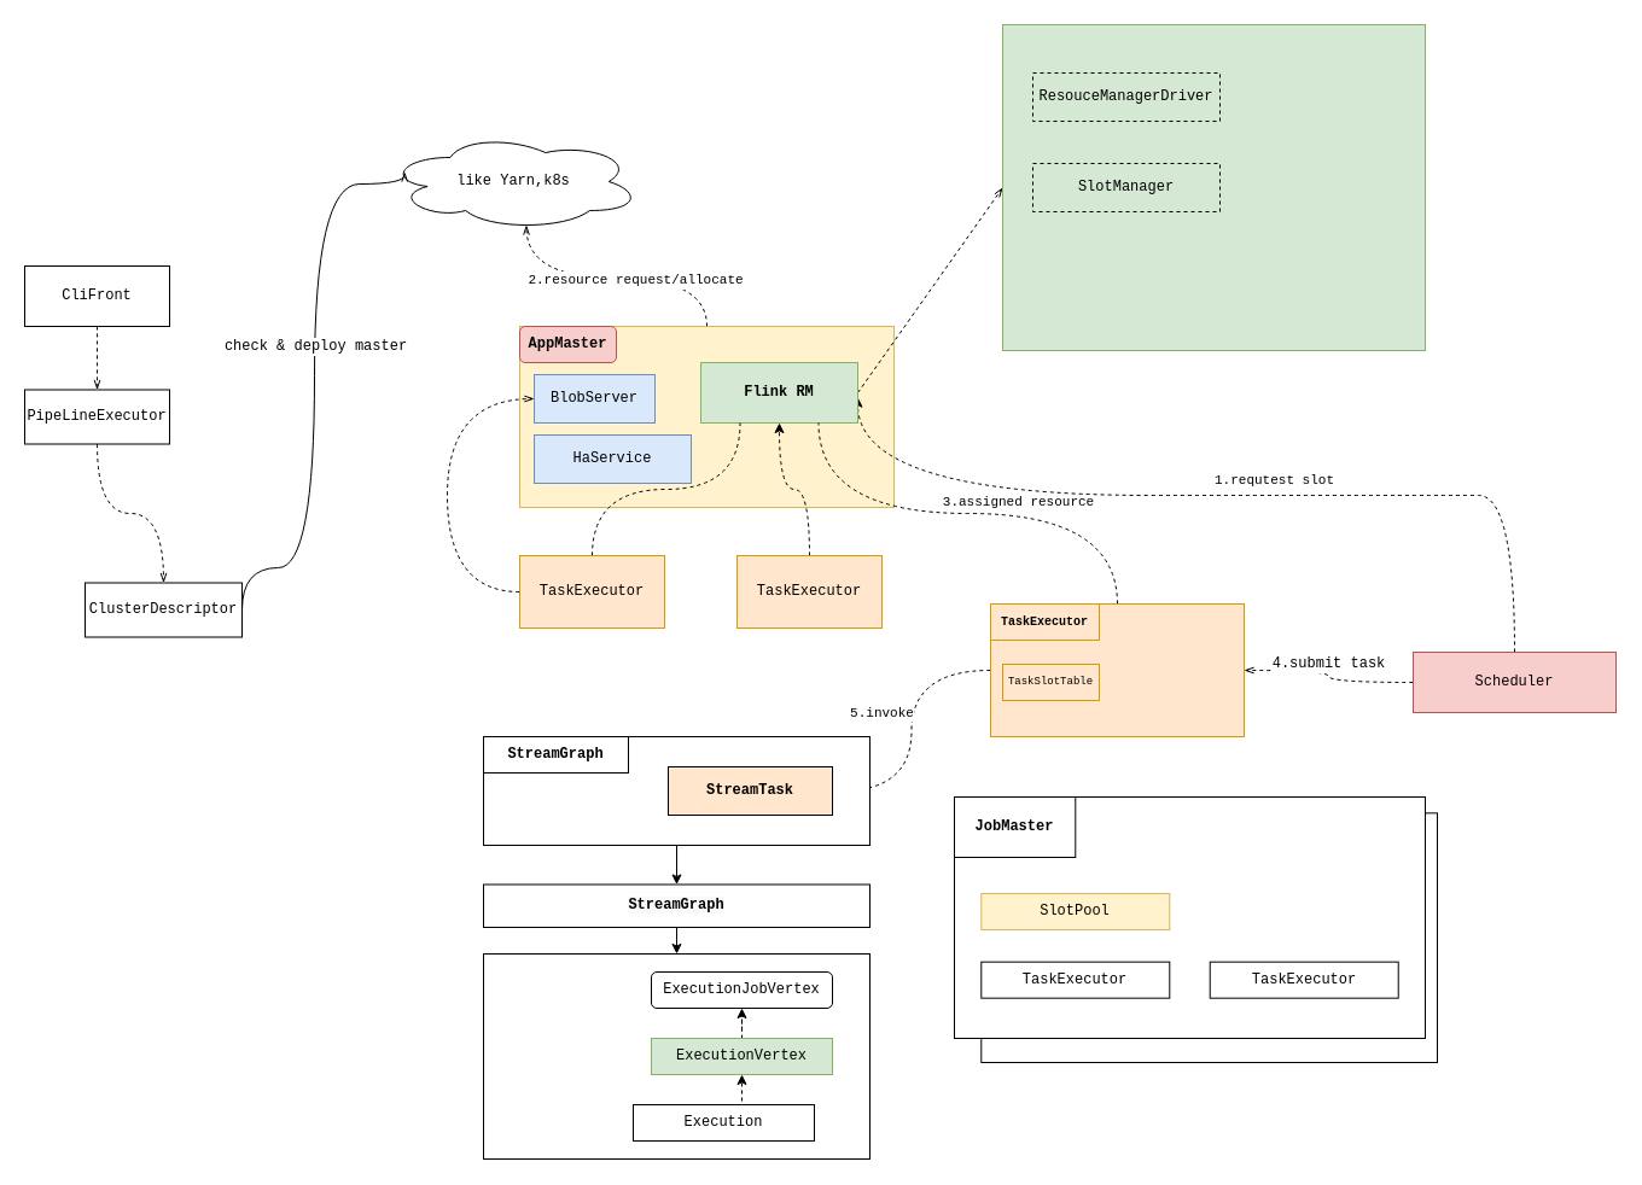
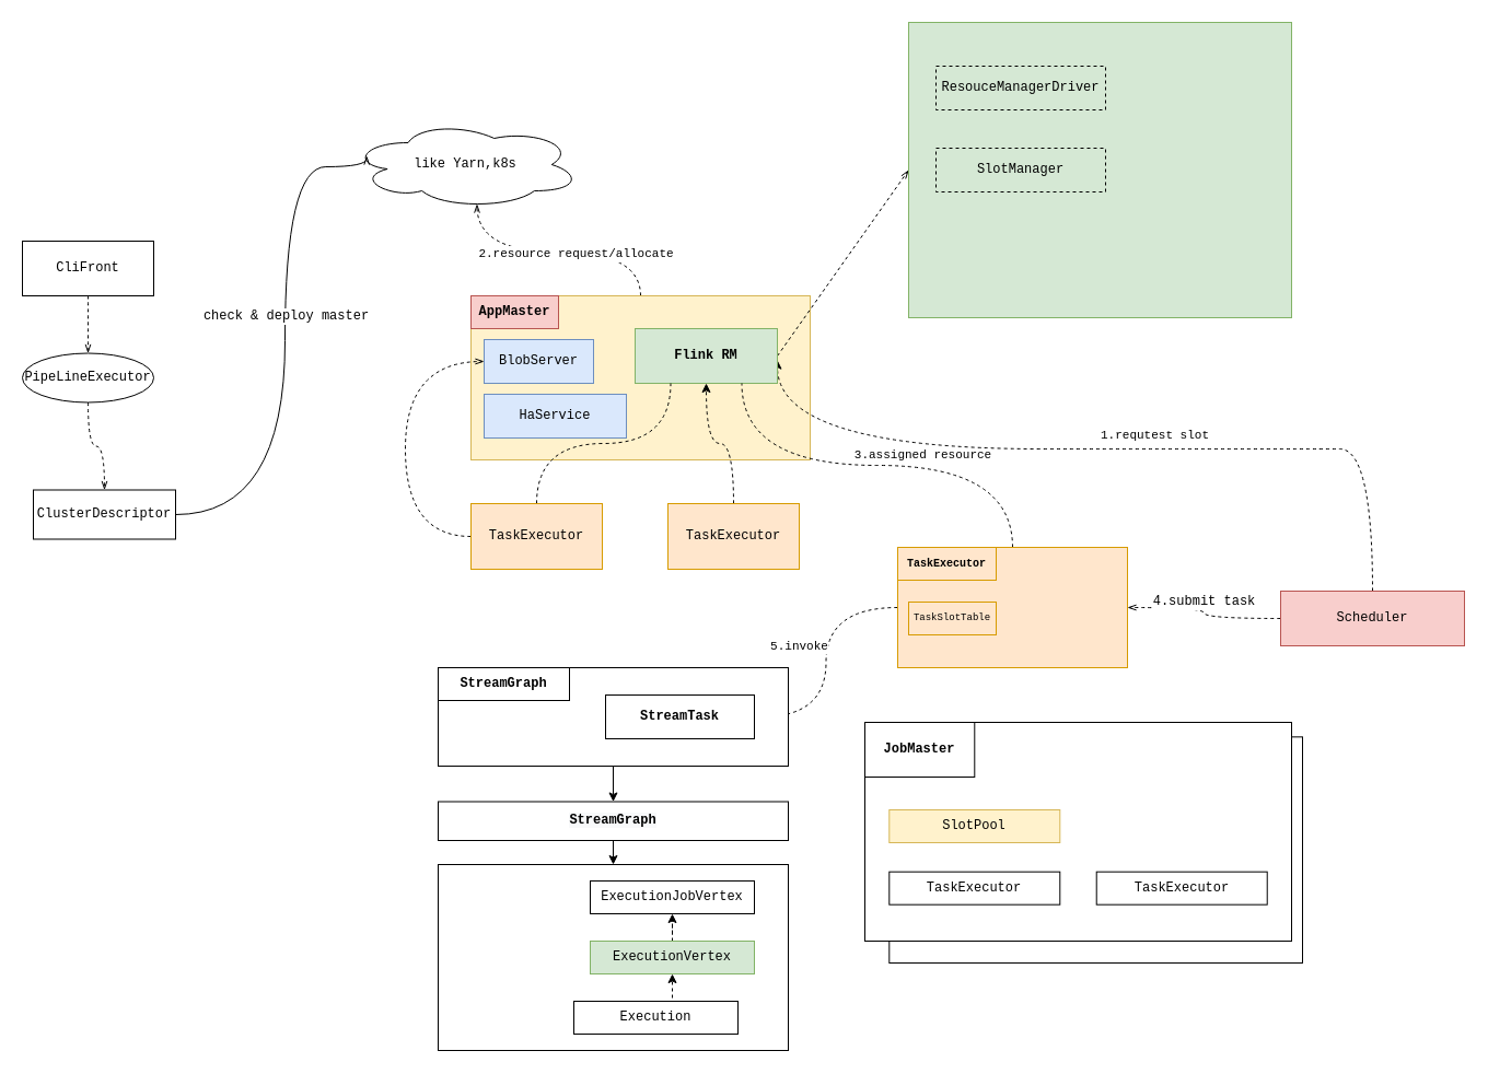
- <mxCell id="22" value="AppMaster" style="whiteSpace=wrap;html=1;fontFamily=Courier New;fillColor=#f8cecc;fontStyle=1;strokeColor=#b85450;rounded=1;" vertex="1" parent="1"><mxGeometry x="430" y="270" width="80" height="30" as="geometry" /></mxCell>
+ <mxCell id="22" value="AppMaster" style="rounded=0;whiteSpace=wrap;html=1;fontFamily=Courier New;fillColor=#f8cecc;fontStyle=1;strokeColor=#b85450;" vertex="1" parent="1"><mxGeometry x="430" y="270" width="80" height="30" as="geometry" /></mxCell>
- <mxCell id="54" value="PipeLineExecutor" style="whiteSpace=wrap;html=1;rounded=0;fontFamily=Courier New;fillColor=none;" vertex="1" parent="1"><mxGeometry x="20" y="322.5" width="120" height="45" as="geometry" /></mxCell>
+ <mxCell id="54" value="PipeLineExecutor" style="ellipse;whiteSpace=wrap;html=1;fontFamily=Courier New;fillColor=none;" vertex="1" parent="1"><mxGeometry x="20" y="322.5" width="120" height="45" as="geometry" /></mxCell>
- <mxCell id="55" value="ClusterDescriptor" style="whiteSpace=wrap;html=1;rounded=0;fontFamily=Courier New;fillColor=none;" vertex="1" parent="1"><mxGeometry x="70" y="482.5" width="130" height="45" as="geometry" /></mxCell>
+ <mxCell id="55" value="ClusterDescriptor" style="whiteSpace=wrap;html=1;rounded=0;fontFamily=Courier New;fillColor=none;" vertex="1" parent="1"><mxGeometry x="30" y="447.5" width="130" height="45" as="geometry" /></mxCell>
- <mxCell id="40" value="StreamTask" style="rounded=0;whiteSpace=wrap;html=1;fontFamily=Courier New;fontStyle=1;fillColor=#ffe6cc;" vertex="1" parent="38"><mxGeometry x="153" y="25" width="136" height="40" as="geometry" /></mxCell>
+ <mxCell id="40" value="StreamTask" style="rounded=0;whiteSpace=wrap;html=1;fontFamily=Courier New;fontStyle=1" vertex="1" parent="38"><mxGeometry x="153" y="25" width="136" height="40" as="geometry" /></mxCell>
- <mxCell id="44" value="ExecutionJobVertex" style="whiteSpace=wrap;html=1;fontFamily=Courier New;rounded=1;" vertex="1" parent="42"><mxGeometry x="139" y="15" width="150" height="30" as="geometry" /></mxCell>
+ <mxCell id="44" value="ExecutionJobVertex" style="rounded=0;whiteSpace=wrap;html=1;fontFamily=Courier New;" vertex="1" parent="42"><mxGeometry x="139" y="15" width="150" height="30" as="geometry" /></mxCell>
